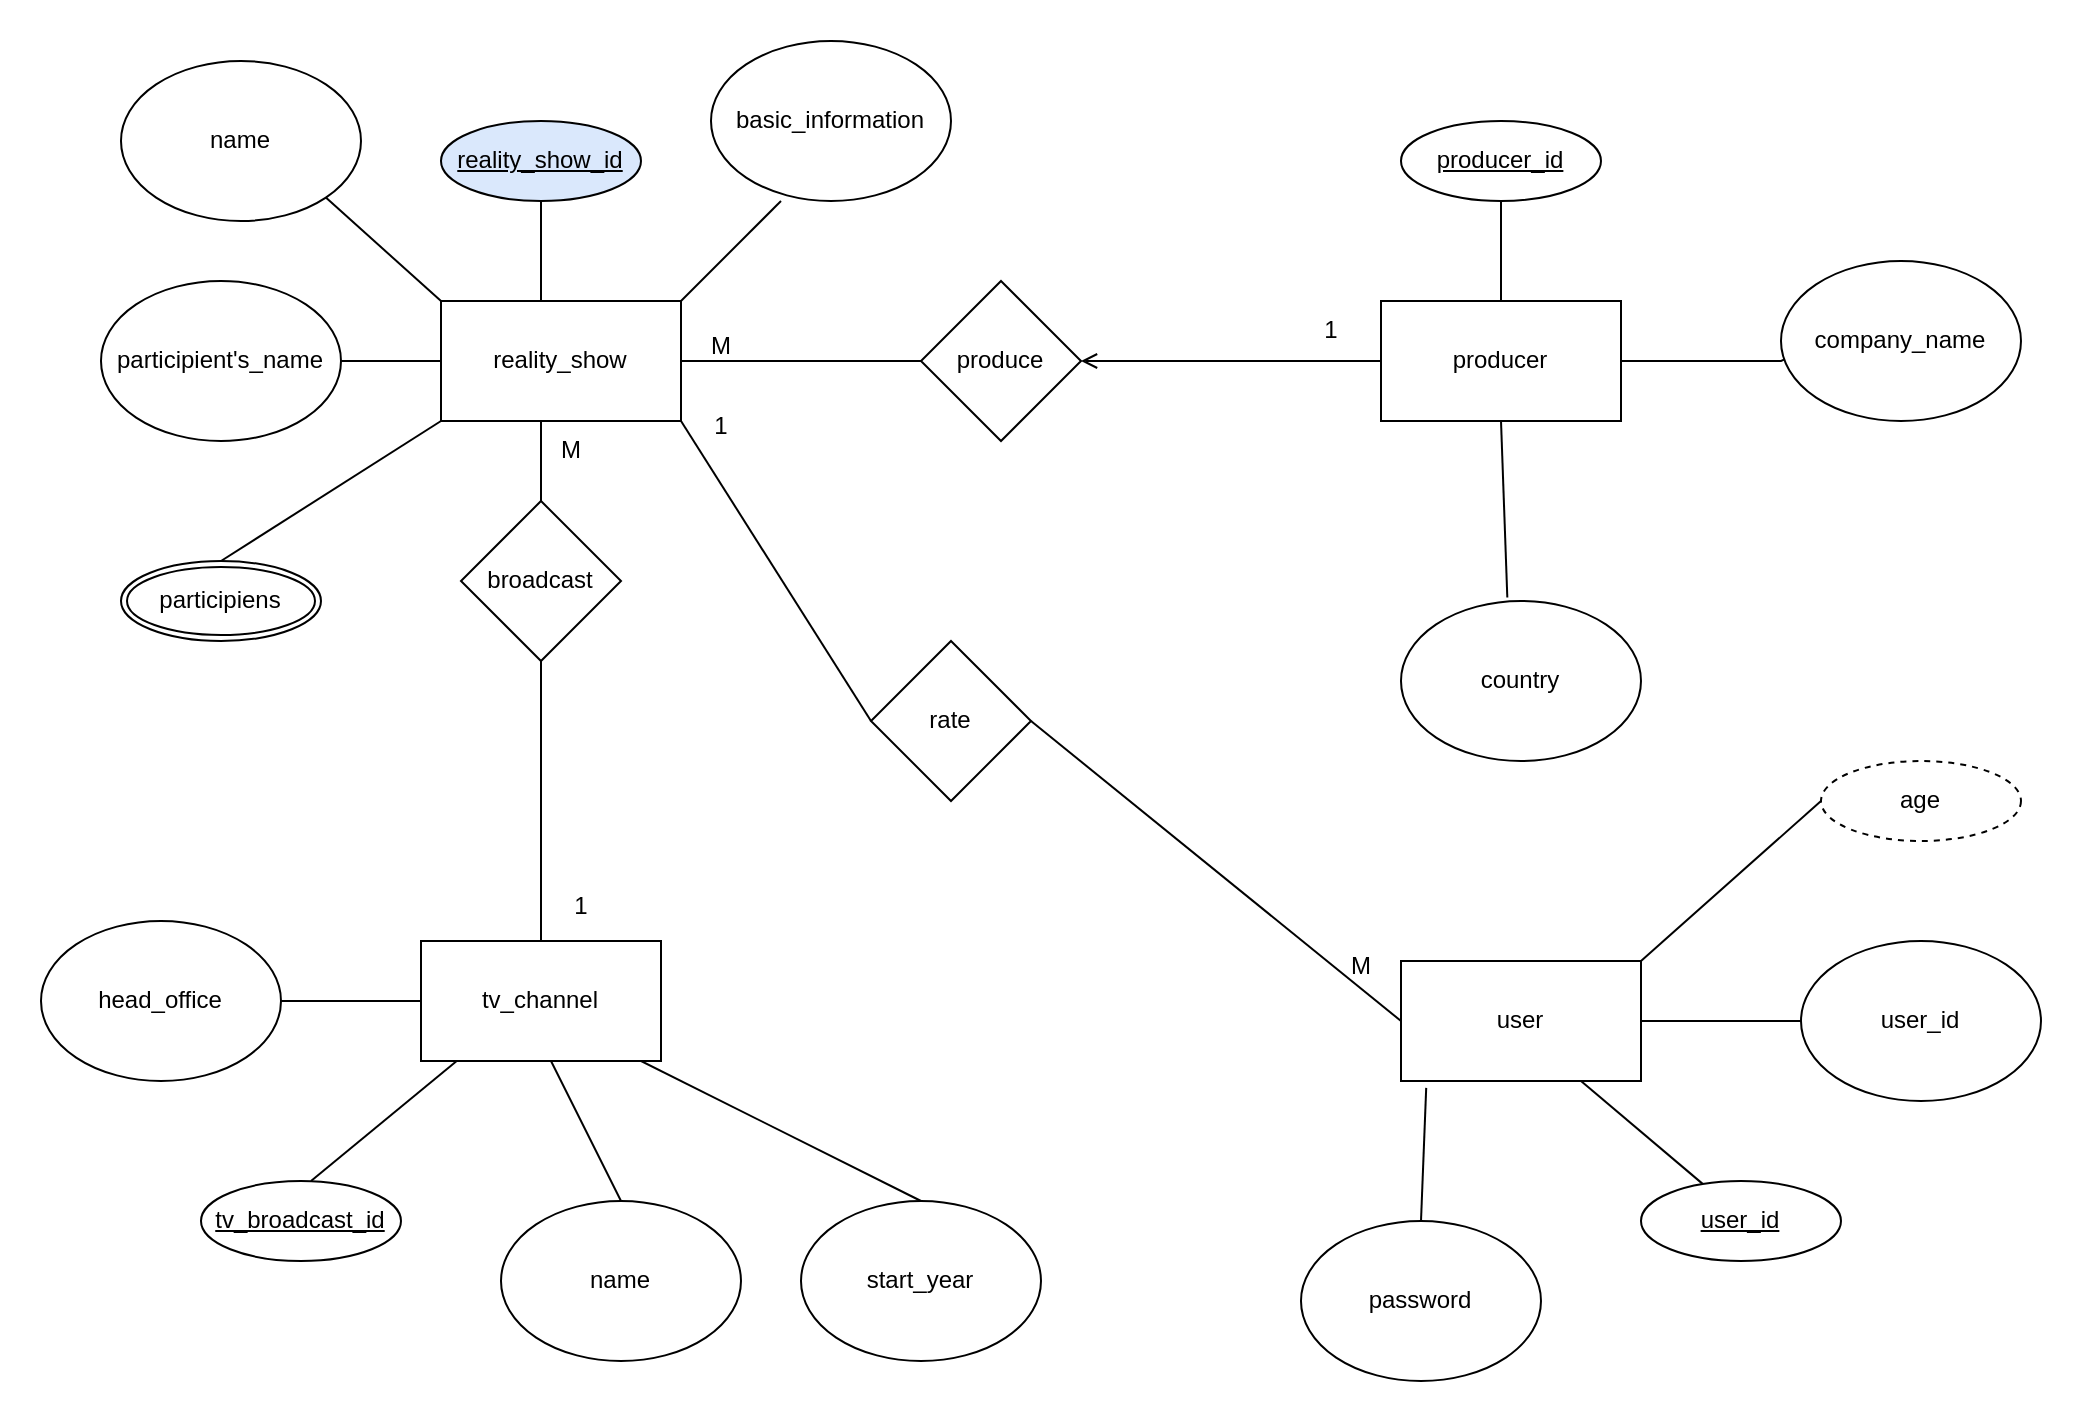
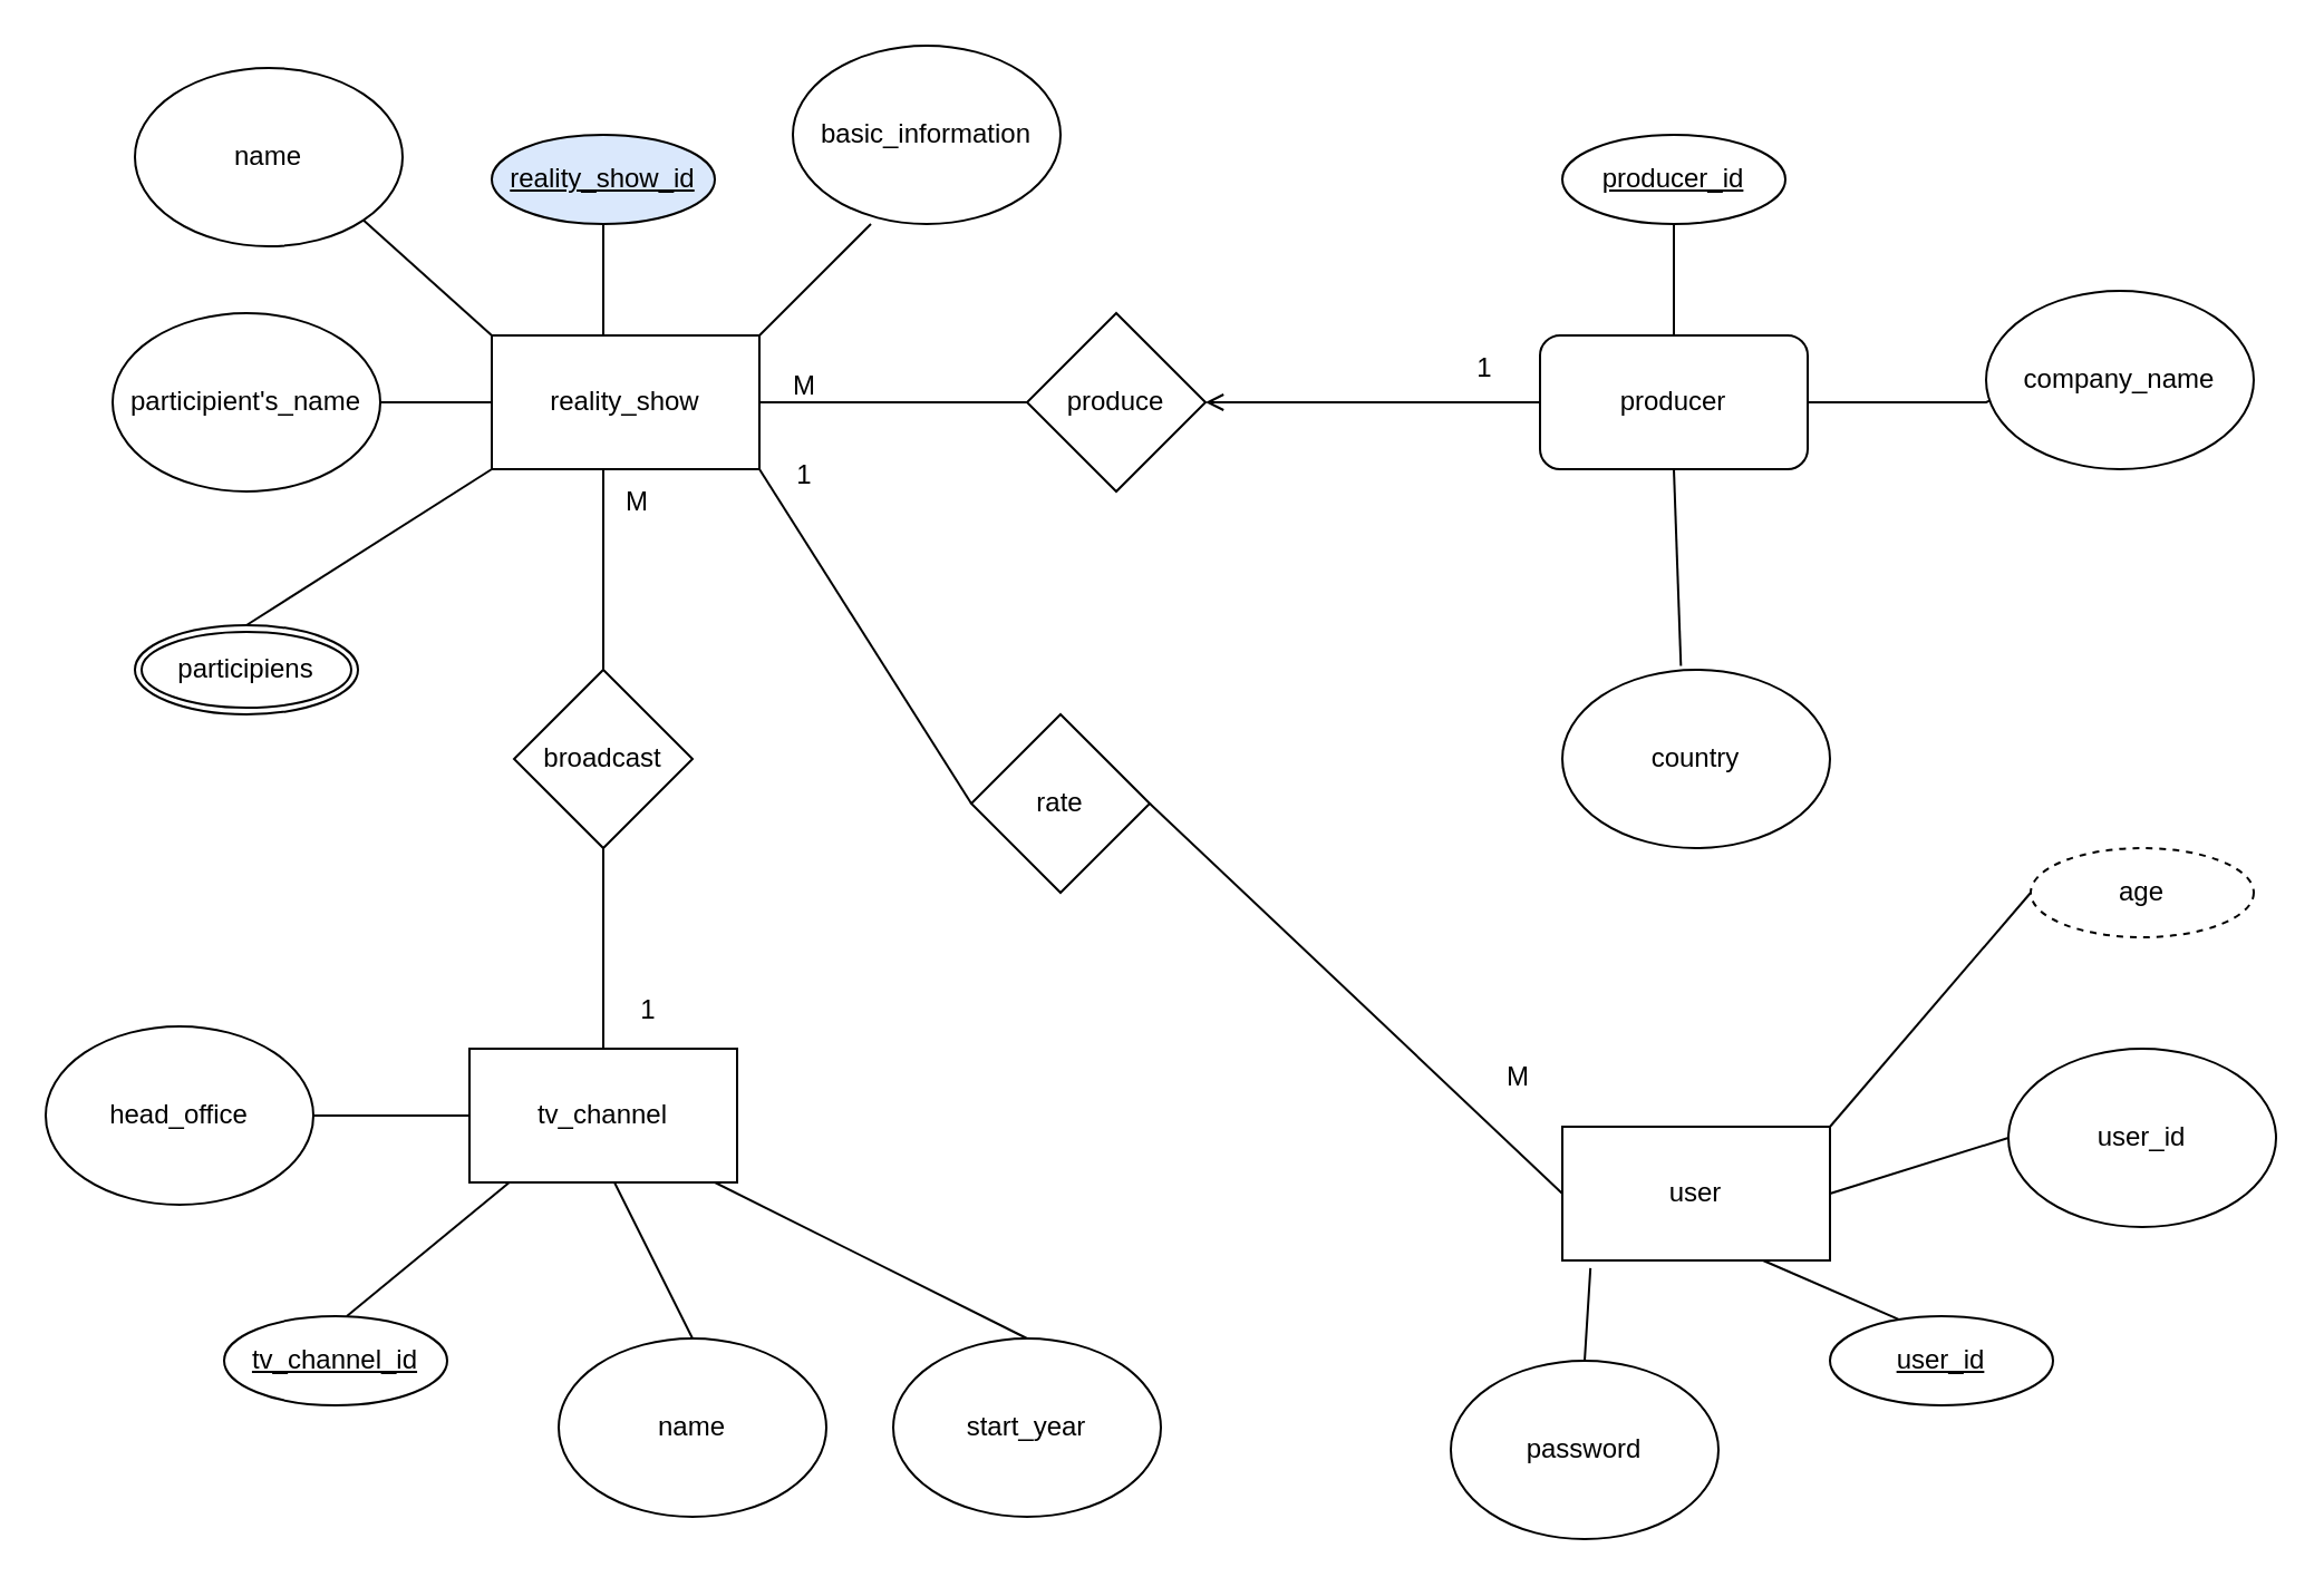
- <mxCell id="8" value="producer" style="rounded=0;whiteSpace=wrap;html=1;" parent="1" vertex="1"><mxGeometry x="690" y="150" width="120" height="60" as="geometry" /></mxCell>
+ <mxCell id="8" value="producer" style="whiteSpace=wrap;html=1;rounded=1;" parent="1" vertex="1"><mxGeometry x="690" y="150" width="120" height="60" as="geometry" /></mxCell>
- <mxCell id="12" value="broadcast" style="rhombus;whiteSpace=wrap;html=1;" parent="1" vertex="1"><mxGeometry x="230" y="250" width="80" height="80" as="geometry" /></mxCell>
+ <mxCell id="12" value="broadcast" style="rhombus;whiteSpace=wrap;html=1;" parent="1" vertex="1"><mxGeometry x="230" y="300" width="80" height="80" as="geometry" /></mxCell>
- <mxCell id="35" value="user" style="rounded=0;whiteSpace=wrap;html=1;" vertex="1" parent="1"><mxGeometry x="700" y="480" width="120" height="60" as="geometry" /></mxCell>
+ <mxCell id="35" value="user" style="rounded=0;whiteSpace=wrap;html=1;" vertex="1" parent="1"><mxGeometry x="700" y="505" width="120" height="60" as="geometry" /></mxCell>
- <mxCell id="44" value="tv_broadcast_id" style="ellipse;whiteSpace=wrap;html=1;align=center;fontStyle=4;" vertex="1" parent="1"><mxGeometry x="100" y="590" width="100" height="40" as="geometry" /></mxCell>
+ <mxCell id="44" value="tv_channel_id" style="ellipse;whiteSpace=wrap;html=1;align=center;fontStyle=4;" vertex="1" parent="1"><mxGeometry x="100" y="590" width="100" height="40" as="geometry" /></mxCell>
